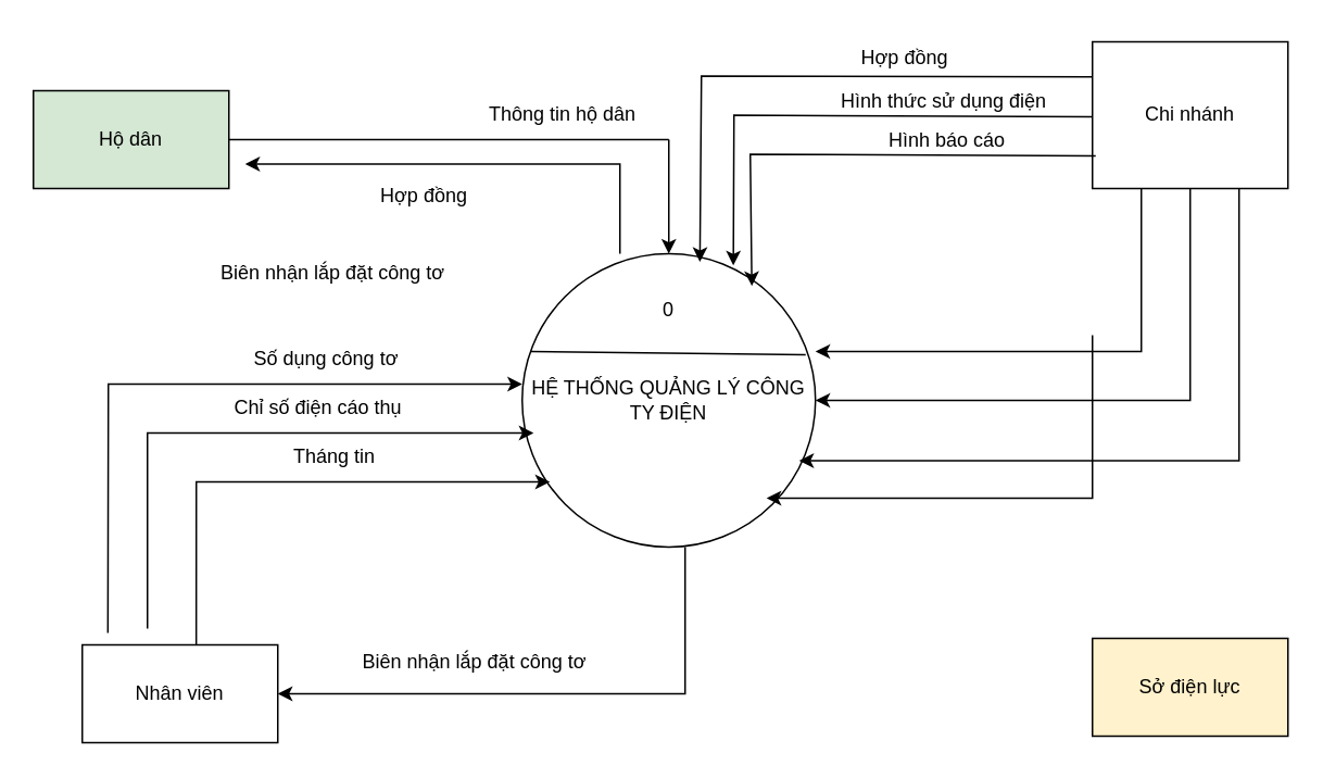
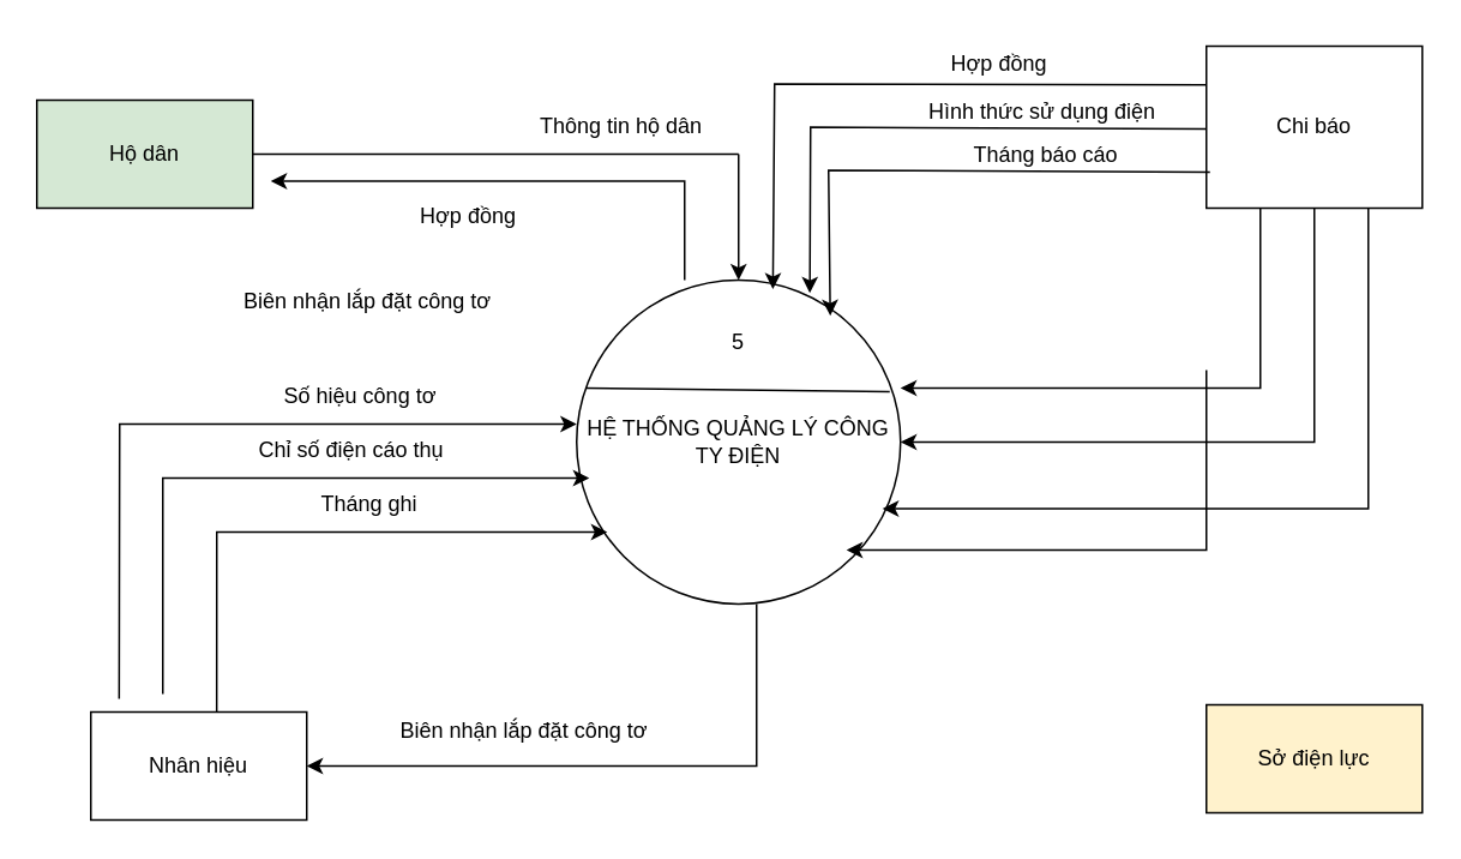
- <mxCell id="9" value="Chi nhánh" style="rounded=0;whiteSpace=wrap;html=1;" vertex="1" parent="1"><mxGeometry x="670" y="25" width="120" height="90" as="geometry" /></mxCell>
+ <mxCell id="9" value="Chi báo" style="rounded=0;whiteSpace=wrap;html=1;" vertex="1" parent="1"><mxGeometry x="670" y="25" width="120" height="90" as="geometry" /></mxCell>
- <mxCell id="29" value="Hình báo cáo" style="text;html=1;align=center;verticalAlign=middle;whiteSpace=wrap;rounded=0;" vertex="1" parent="1"><mxGeometry x="516" y="71" width="130" height="30" as="geometry" /></mxCell>
+ <mxCell id="29" value="Tháng báo cáo" style="text;html=1;align=center;verticalAlign=middle;whiteSpace=wrap;rounded=0;" vertex="1" parent="1"><mxGeometry x="516" y="71" width="130" height="30" as="geometry" /></mxCell>
- <mxCell id="5" value="0" style="text;html=1;align=center;verticalAlign=middle;whiteSpace=wrap;rounded=0;" vertex="1" parent="2"><mxGeometry x="60" y="20" width="60" height="30" as="geometry" /></mxCell>
+ <mxCell id="5" value="5" style="text;html=1;align=center;verticalAlign=middle;whiteSpace=wrap;rounded=0;" vertex="1" parent="2"><mxGeometry x="60" y="20" width="60" height="30" as="geometry" /></mxCell>
- <mxCell id="20" value="Số dụng công tơ" style="text;html=1;align=center;verticalAlign=middle;whiteSpace=wrap;rounded=0;" vertex="1" parent="1"><mxGeometry x="150" y="205" width="100" height="30" as="geometry" /></mxCell>
+ <mxCell id="20" value="Số hiệu công tơ" style="text;html=1;align=center;verticalAlign=middle;whiteSpace=wrap;rounded=0;" vertex="1" parent="1"><mxGeometry x="150" y="205" width="100" height="30" as="geometry" /></mxCell>
- <mxCell id="24" value="Tháng tin" style="text;html=1;align=center;verticalAlign=middle;whiteSpace=wrap;rounded=0;" vertex="1" parent="1"><mxGeometry x="150" y="265" width="110" height="30" as="geometry" /></mxCell>
+ <mxCell id="24" value="Tháng ghi" style="text;html=1;align=center;verticalAlign=middle;whiteSpace=wrap;rounded=0;" vertex="1" parent="1"><mxGeometry x="150" y="265" width="110" height="30" as="geometry" /></mxCell>
- <mxCell id="8" value="Nhân viên" style="rounded=0;whiteSpace=wrap;html=1;" vertex="1" parent="1"><mxGeometry x="50" y="395" width="120" height="60" as="geometry" /></mxCell>
+ <mxCell id="8" value="Nhân hiệu" style="rounded=0;whiteSpace=wrap;html=1;" vertex="1" parent="1"><mxGeometry x="50" y="395" width="120" height="60" as="geometry" /></mxCell>
